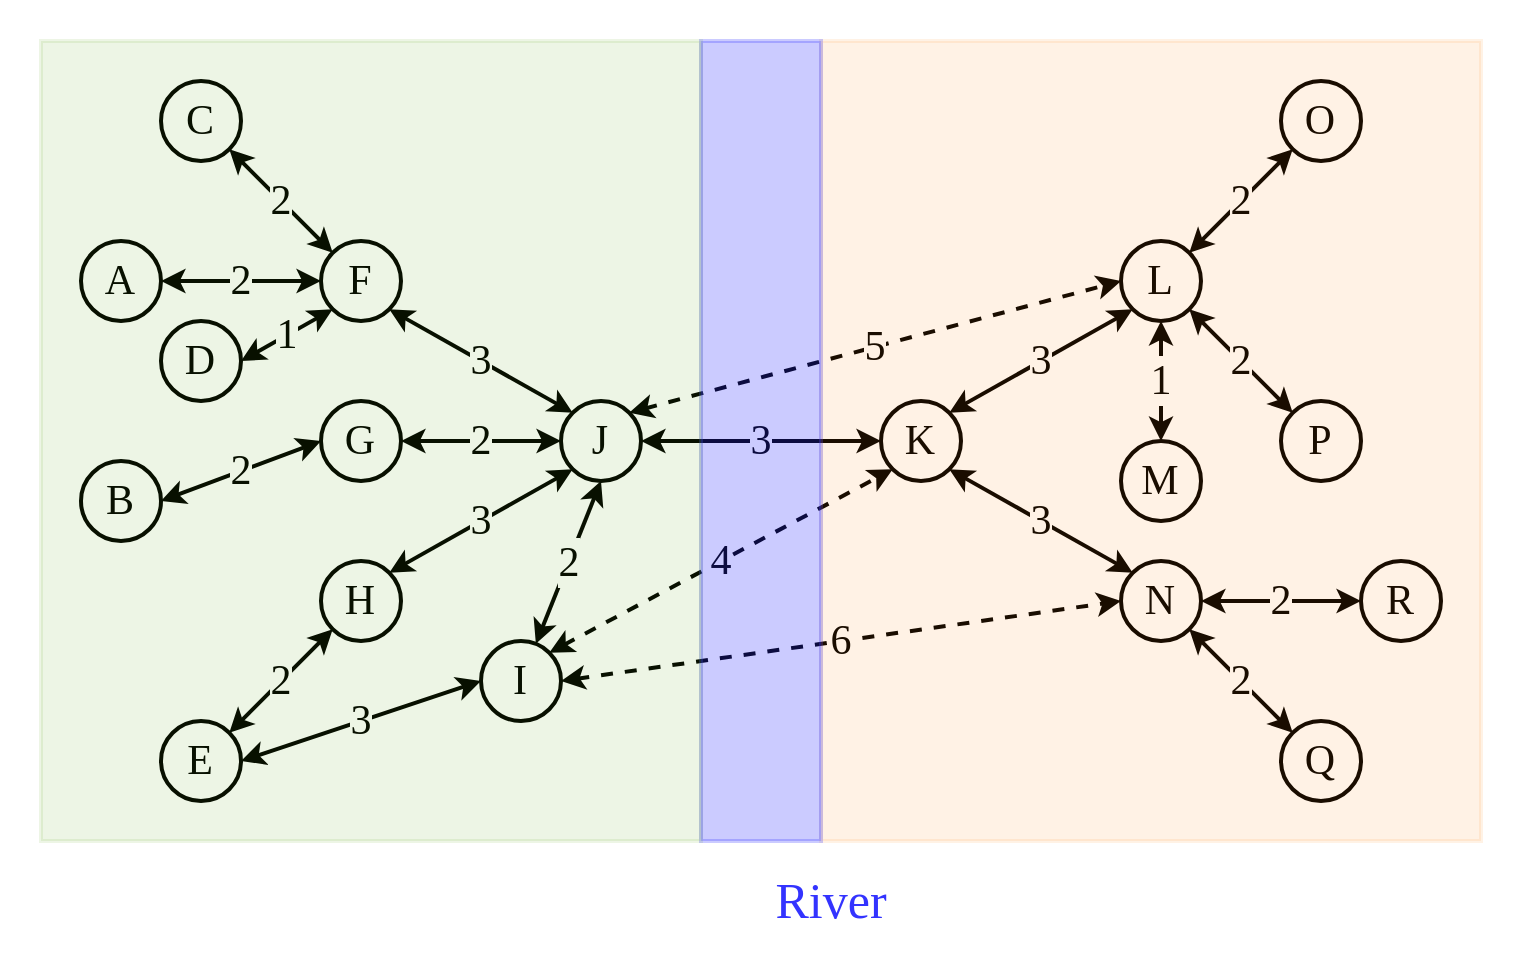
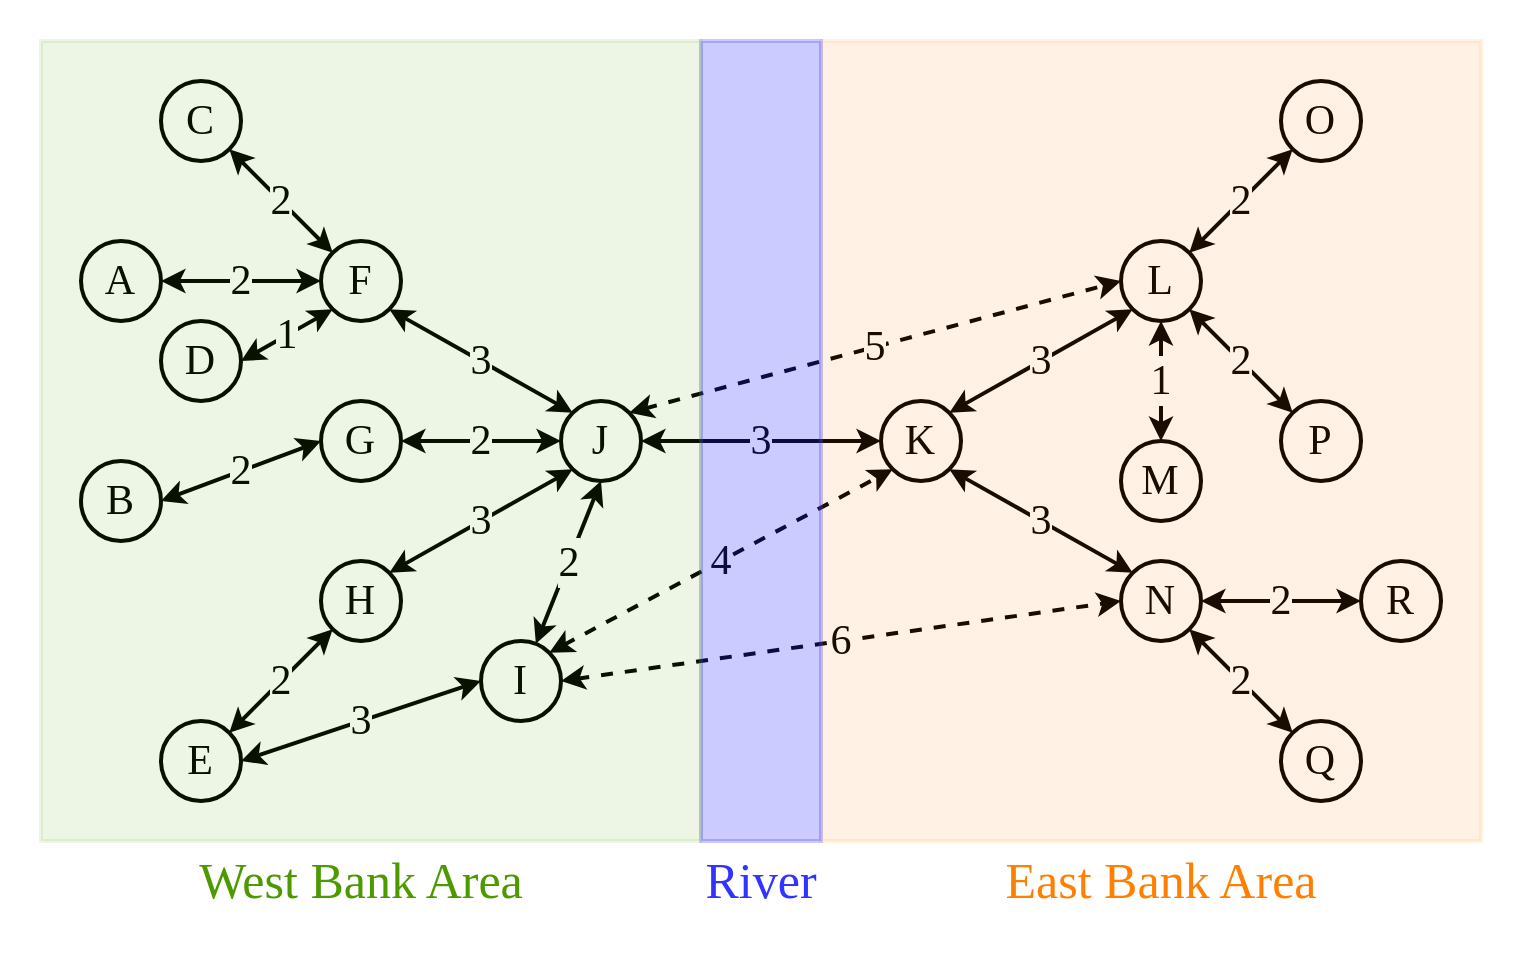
+ <mxCell id="41" value="West Bank Area" style="text;html=1;align=center;verticalAlign=middle;resizable=0;points=[];autosize=1;strokeColor=none;fillColor=none;fontFamily=Times New Roman;fontSize=25;fontColor=#4D9900;" vertex="1" parent="1"><mxGeometry x="85" y="420" width="190" height="40" as="geometry" /></mxCell>
+ <mxCell id="42" value="East Bank Area" style="text;html=1;align=center;verticalAlign=middle;resizable=0;points=[];autosize=1;strokeColor=none;fillColor=none;fontFamily=Times New Roman;fontSize=25;fontColor=#FF8000;" vertex="1" parent="1"><mxGeometry x="490" y="420" width="180" height="40" as="geometry" /></mxCell>
- <mxCell id="43" value="&lt;font color=&quot;#3333ff&quot;&gt;River&lt;/font&gt;" style="text;html=1;align=center;verticalAlign=middle;resizable=0;points=[];autosize=1;strokeColor=none;fillColor=none;fontFamily=Times New Roman;fontSize=25;fontColor=#4D9900;" vertex="1" parent="1"><mxGeometry x="375" y="430" width="80" height="40" as="geometry" /></mxCell>
+ <mxCell id="43" value="&lt;font color=&quot;#3333ff&quot;&gt;River&lt;/font&gt;" style="text;html=1;align=center;verticalAlign=middle;resizable=0;points=[];autosize=1;strokeColor=none;fillColor=none;fontFamily=Times New Roman;fontSize=25;fontColor=#4D9900;" vertex="1" parent="1"><mxGeometry x="340" y="420" width="80" height="40" as="geometry" /></mxCell>
